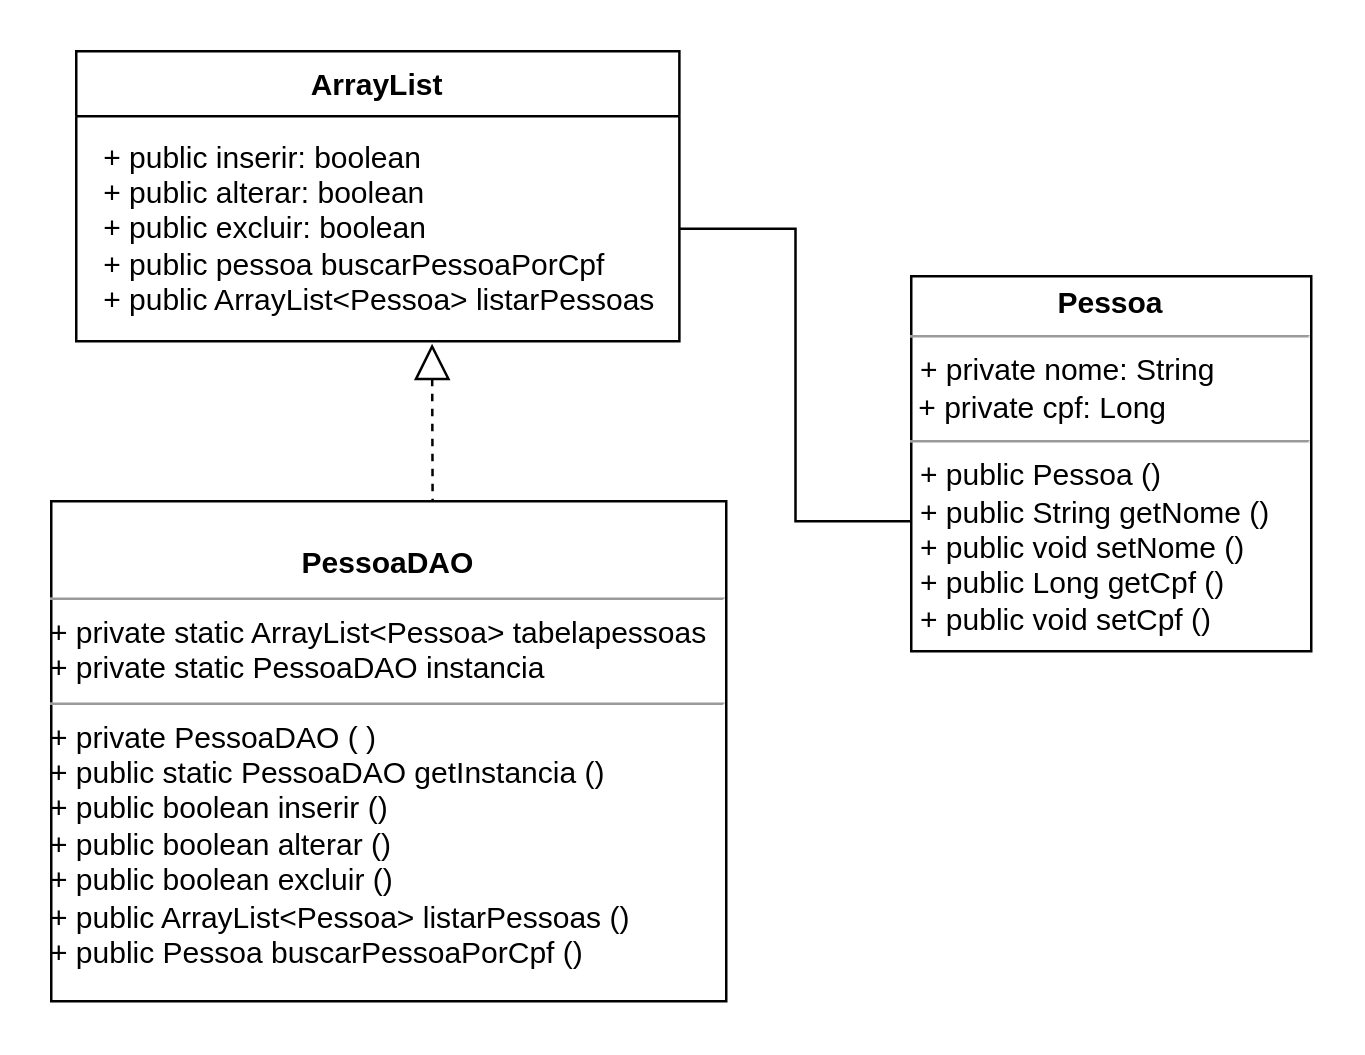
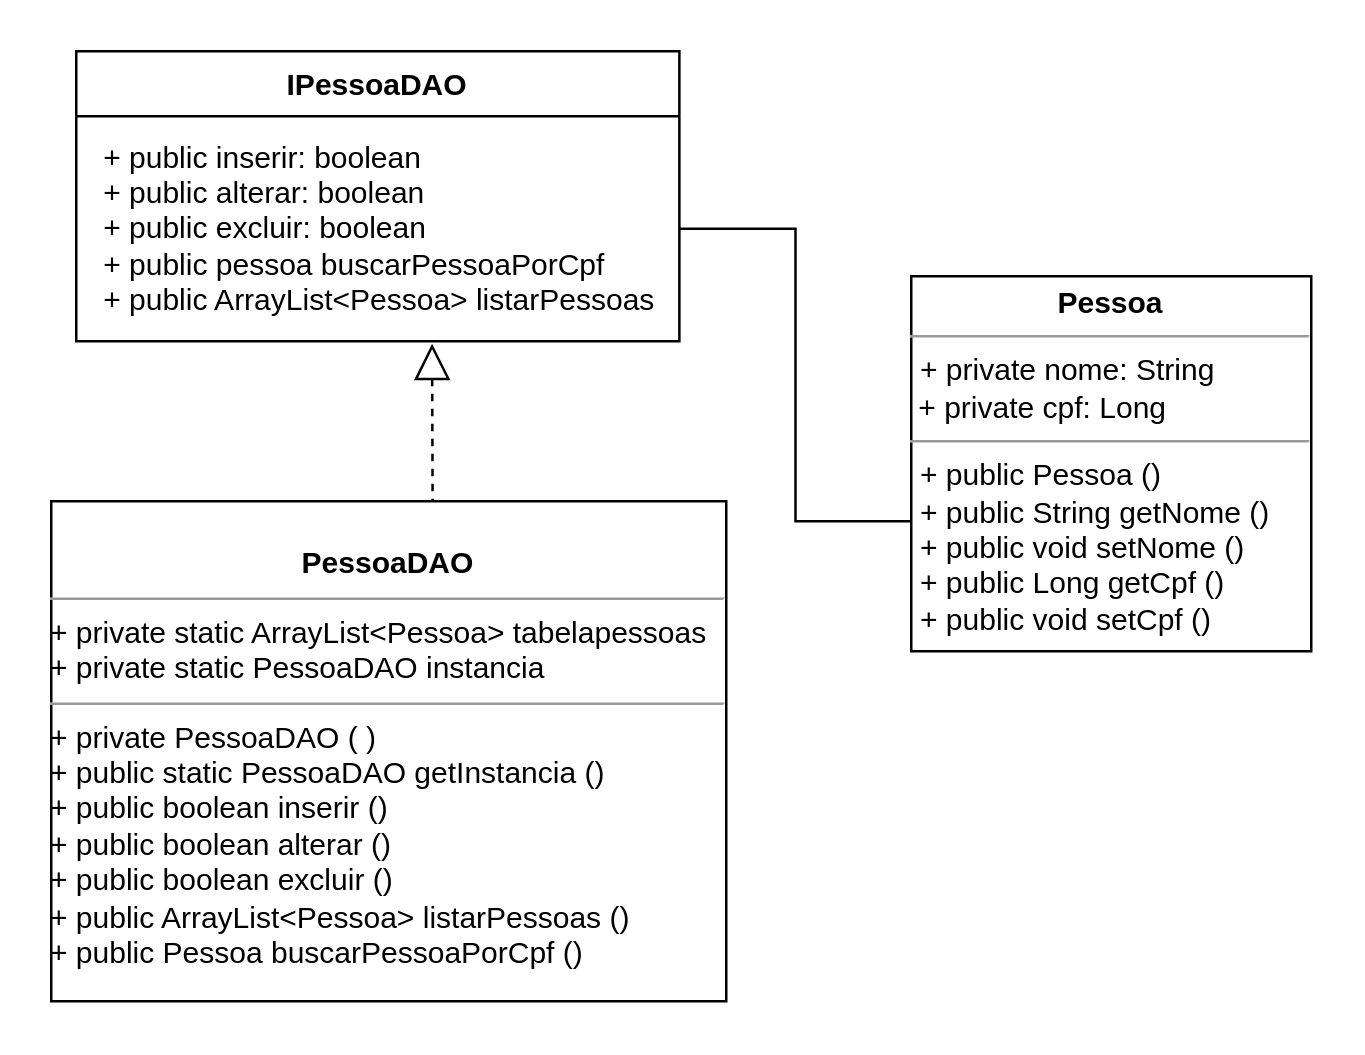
- <mxCell id="2" value="ArrayList" style="swimlane;fontStyle=1;childLayout=stackLayout;horizontal=1;startSize=26;fillColor=none;horizontalStack=0;resizeParent=1;resizeParentMax=0;resizeLast=0;collapsible=1;marginBottom=0;" vertex="1" parent="1"><mxGeometry x="30" y="20" width="241.25" height="116" as="geometry" /></mxCell>
+ <mxCell id="2" value="IPessoaDAO" style="swimlane;fontStyle=1;childLayout=stackLayout;horizontal=1;startSize=26;fillColor=none;horizontalStack=0;resizeParent=1;resizeParentMax=0;resizeLast=0;collapsible=1;marginBottom=0;" vertex="1" parent="1"><mxGeometry x="30" y="20" width="241.25" height="116" as="geometry" /></mxCell>
